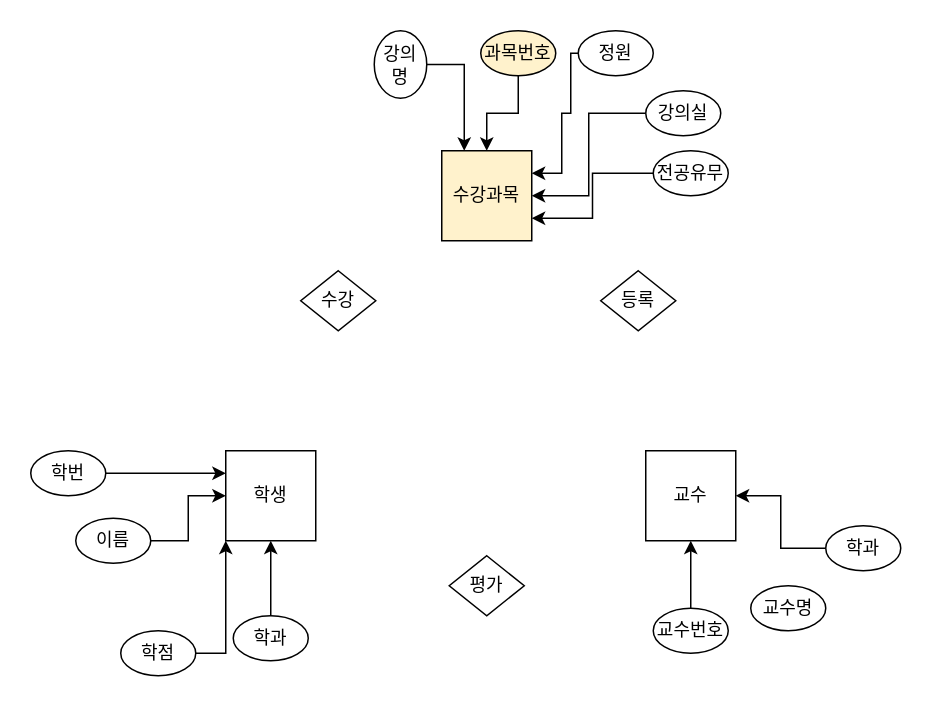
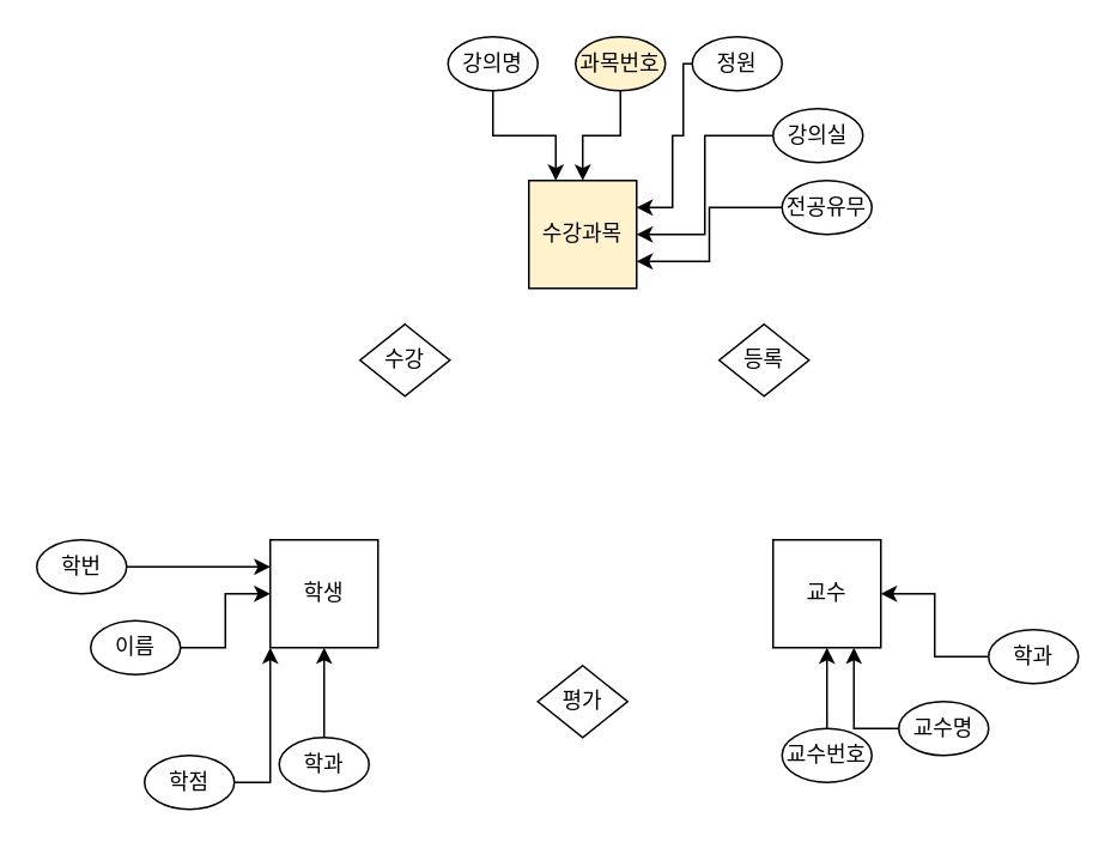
- <mxCell id="17" value="강의명" style="ellipse;whiteSpace=wrap;html=1;" vertex="1" parent="1"><mxGeometry x="249" y="20" width="35" height="45" as="geometry" /></mxCell>
+ <mxCell id="17" value="강의명" style="ellipse;whiteSpace=wrap;html=1;" vertex="1" parent="1"><mxGeometry x="249" y="20" width="50" height="30" as="geometry" /></mxCell>
+ <mxCell id="24" style="edgeStyle=orthogonalEdgeStyle;rounded=0;orthogonalLoop=1;jettySize=auto;html=1;entryX=0.75;entryY=1;entryDx=0;entryDy=0;" edge="1" parent="1" source="25" target="3"><mxGeometry relative="1" as="geometry" /></mxCell>
